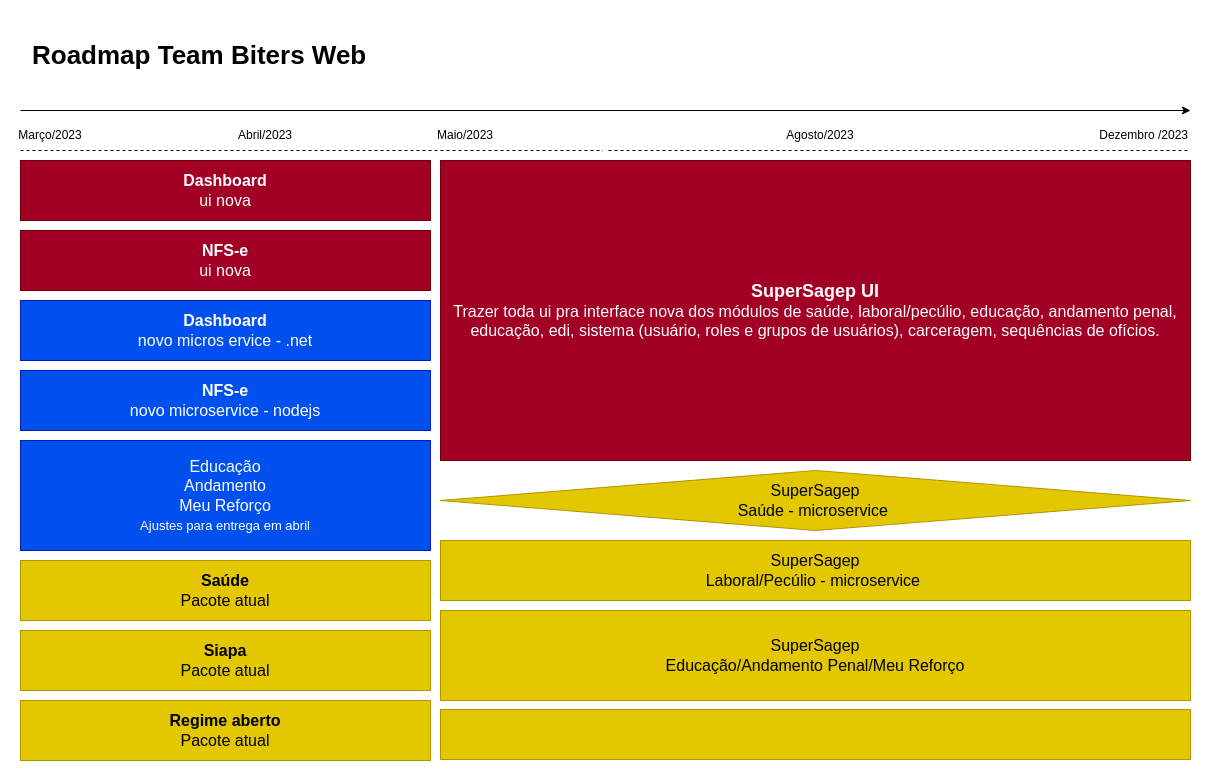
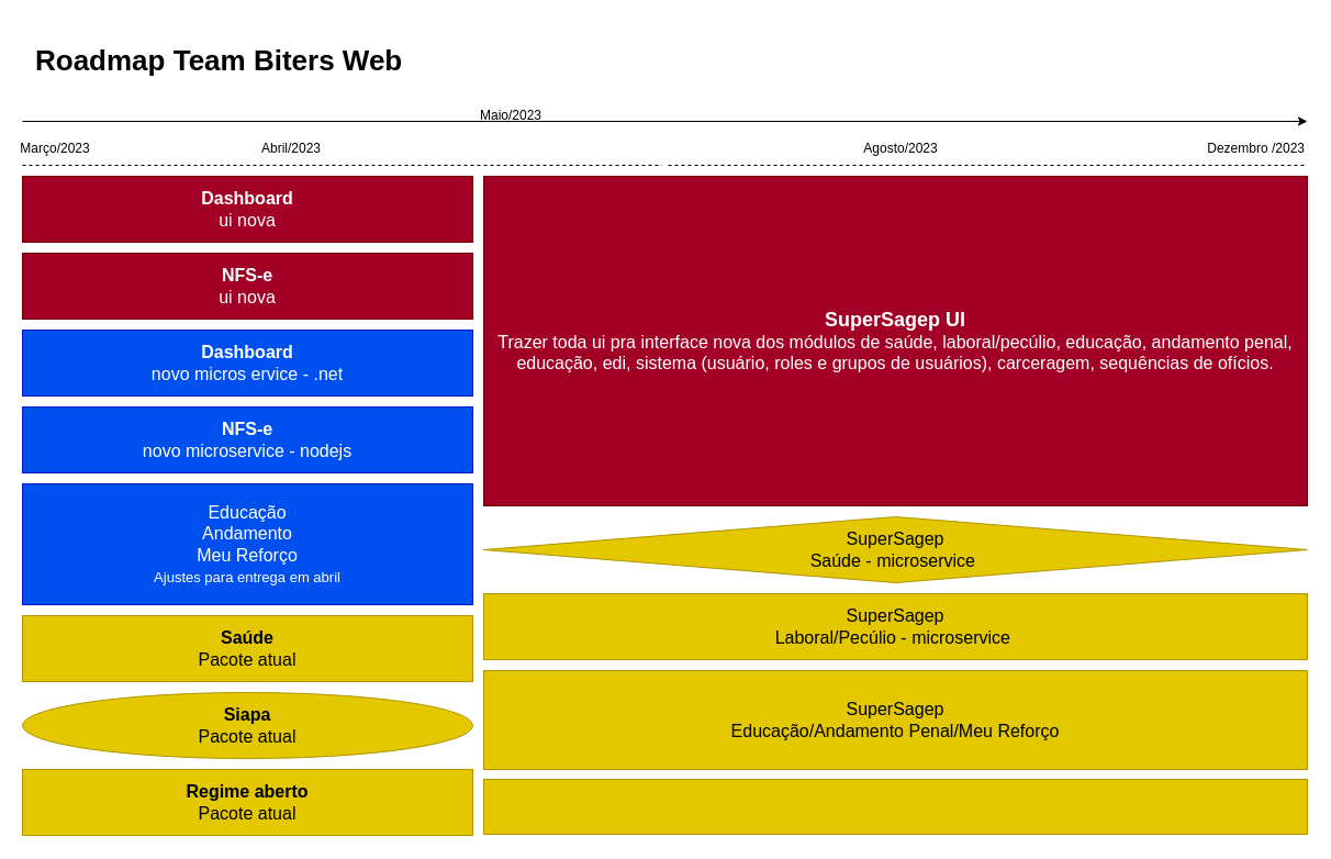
- <mxCell id="19" value="Maio/2023" style="text;html=1;strokeColor=none;fillColor=none;align=center;verticalAlign=middle;whiteSpace=wrap;rounded=0;" parent="1" vertex="1"><mxGeometry x="435" y="120" width="60" height="30" as="geometry" /></mxCell>
+ <mxCell id="19" value="Maio/2023" style="text;html=1;strokeColor=none;fillColor=none;align=center;verticalAlign=middle;whiteSpace=wrap;rounded=0;" parent="1" vertex="1"><mxGeometry x="435" y="90" width="60" height="30" as="geometry" /></mxCell>
- <mxCell id="15" value="&lt;b&gt;Siapa&lt;/b&gt;&lt;br&gt;Pacote atual" style="rounded=0;whiteSpace=wrap;html=1;fontSize=16;fillColor=#e3c800;fontColor=#000000;strokeColor=#B09500;" parent="1" vertex="1"><mxGeometry x="20" y="630" width="410" height="60" as="geometry" /></mxCell>
+ <mxCell id="15" value="&lt;b&gt;Siapa&lt;/b&gt;&lt;br&gt;Pacote atual" style="ellipse;whiteSpace=wrap;html=1;fontSize=16;fillColor=#e3c800;fontColor=#000000;strokeColor=#B09500;" parent="1" vertex="1"><mxGeometry x="20" y="630" width="410" height="60" as="geometry" /></mxCell>
